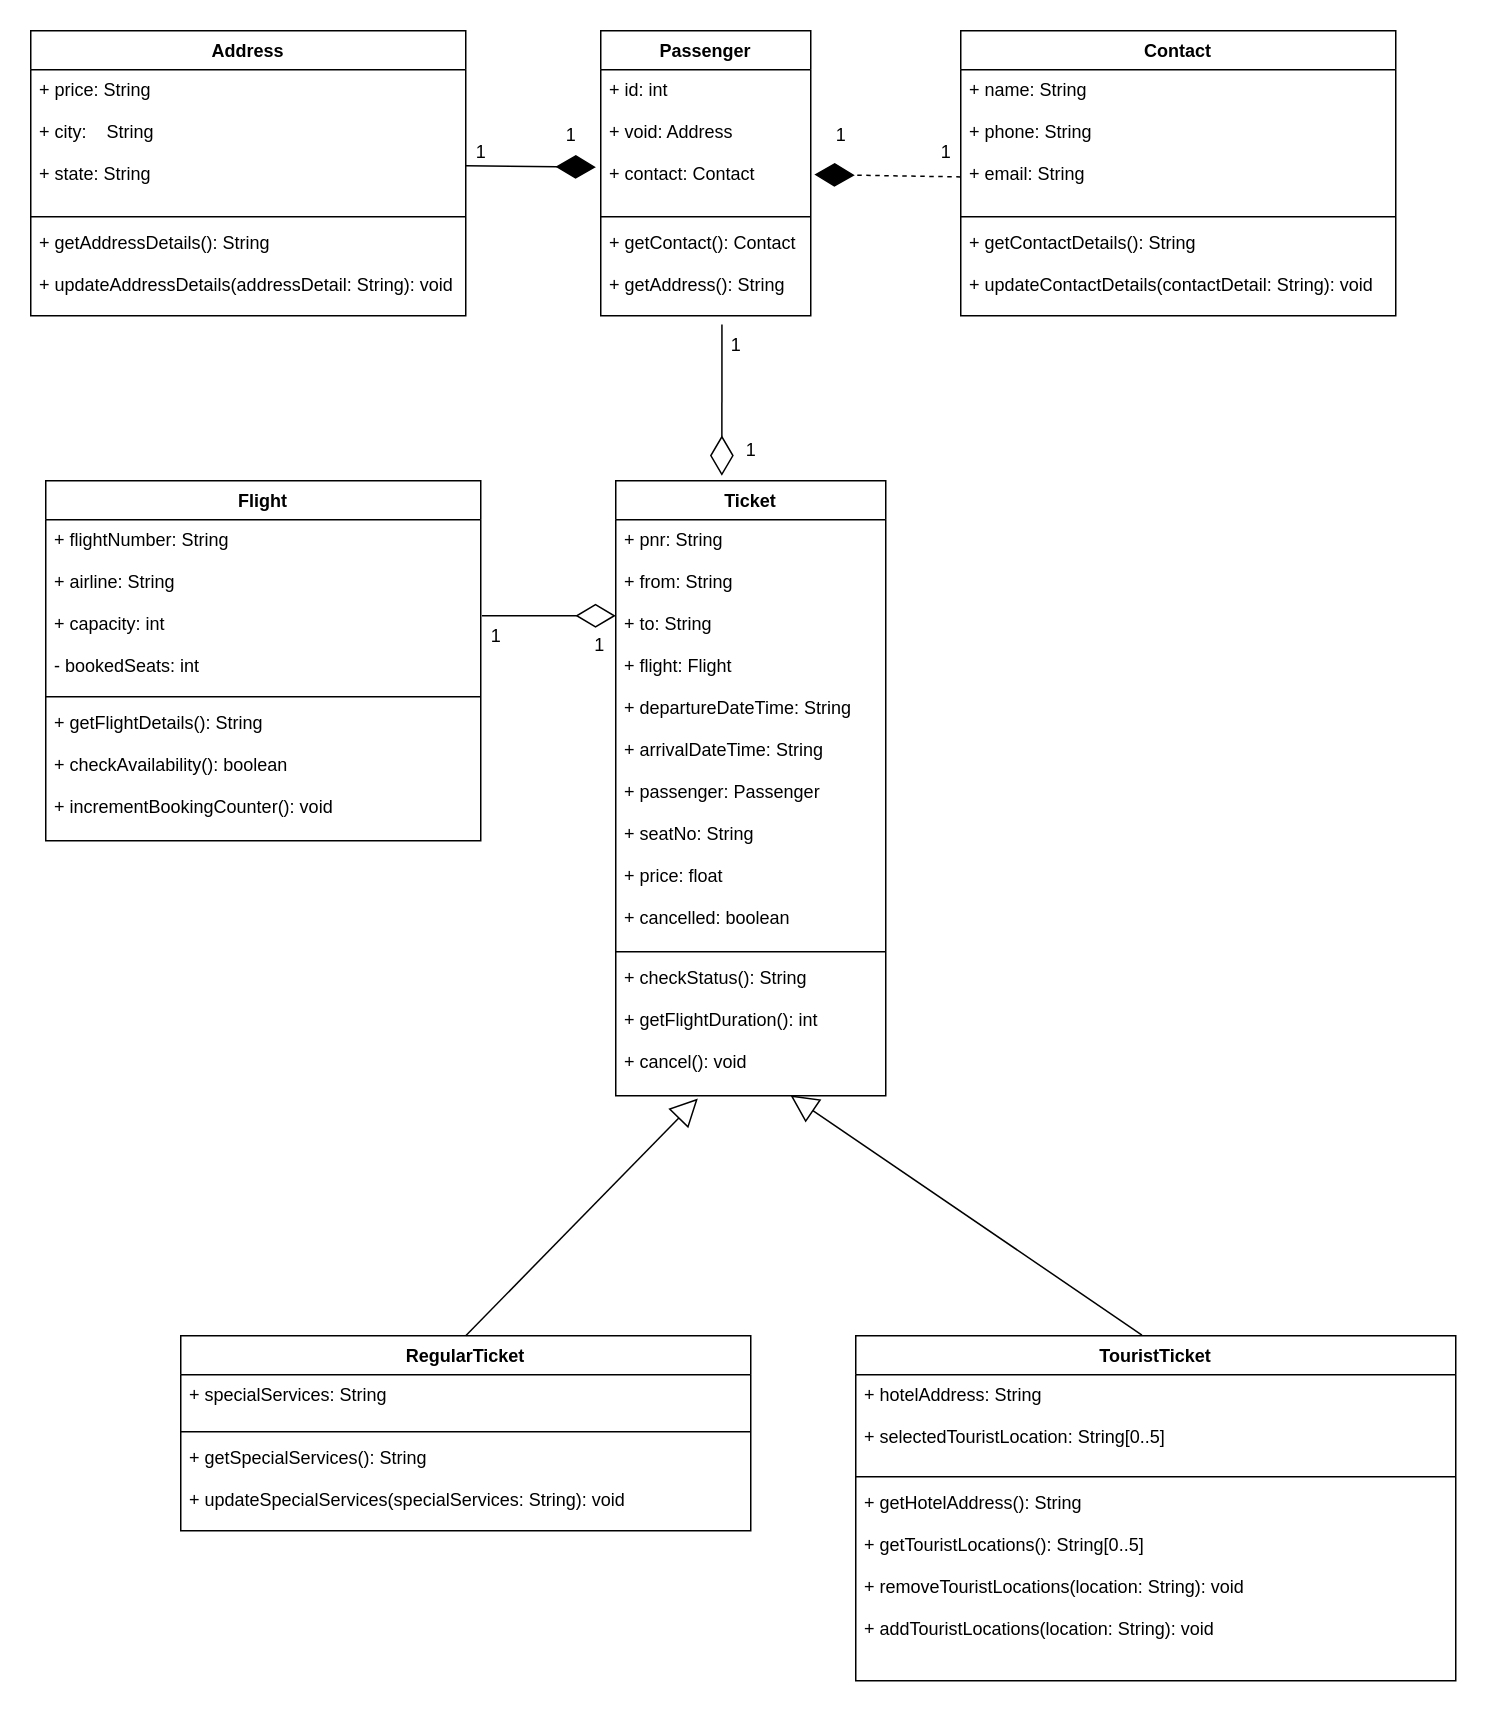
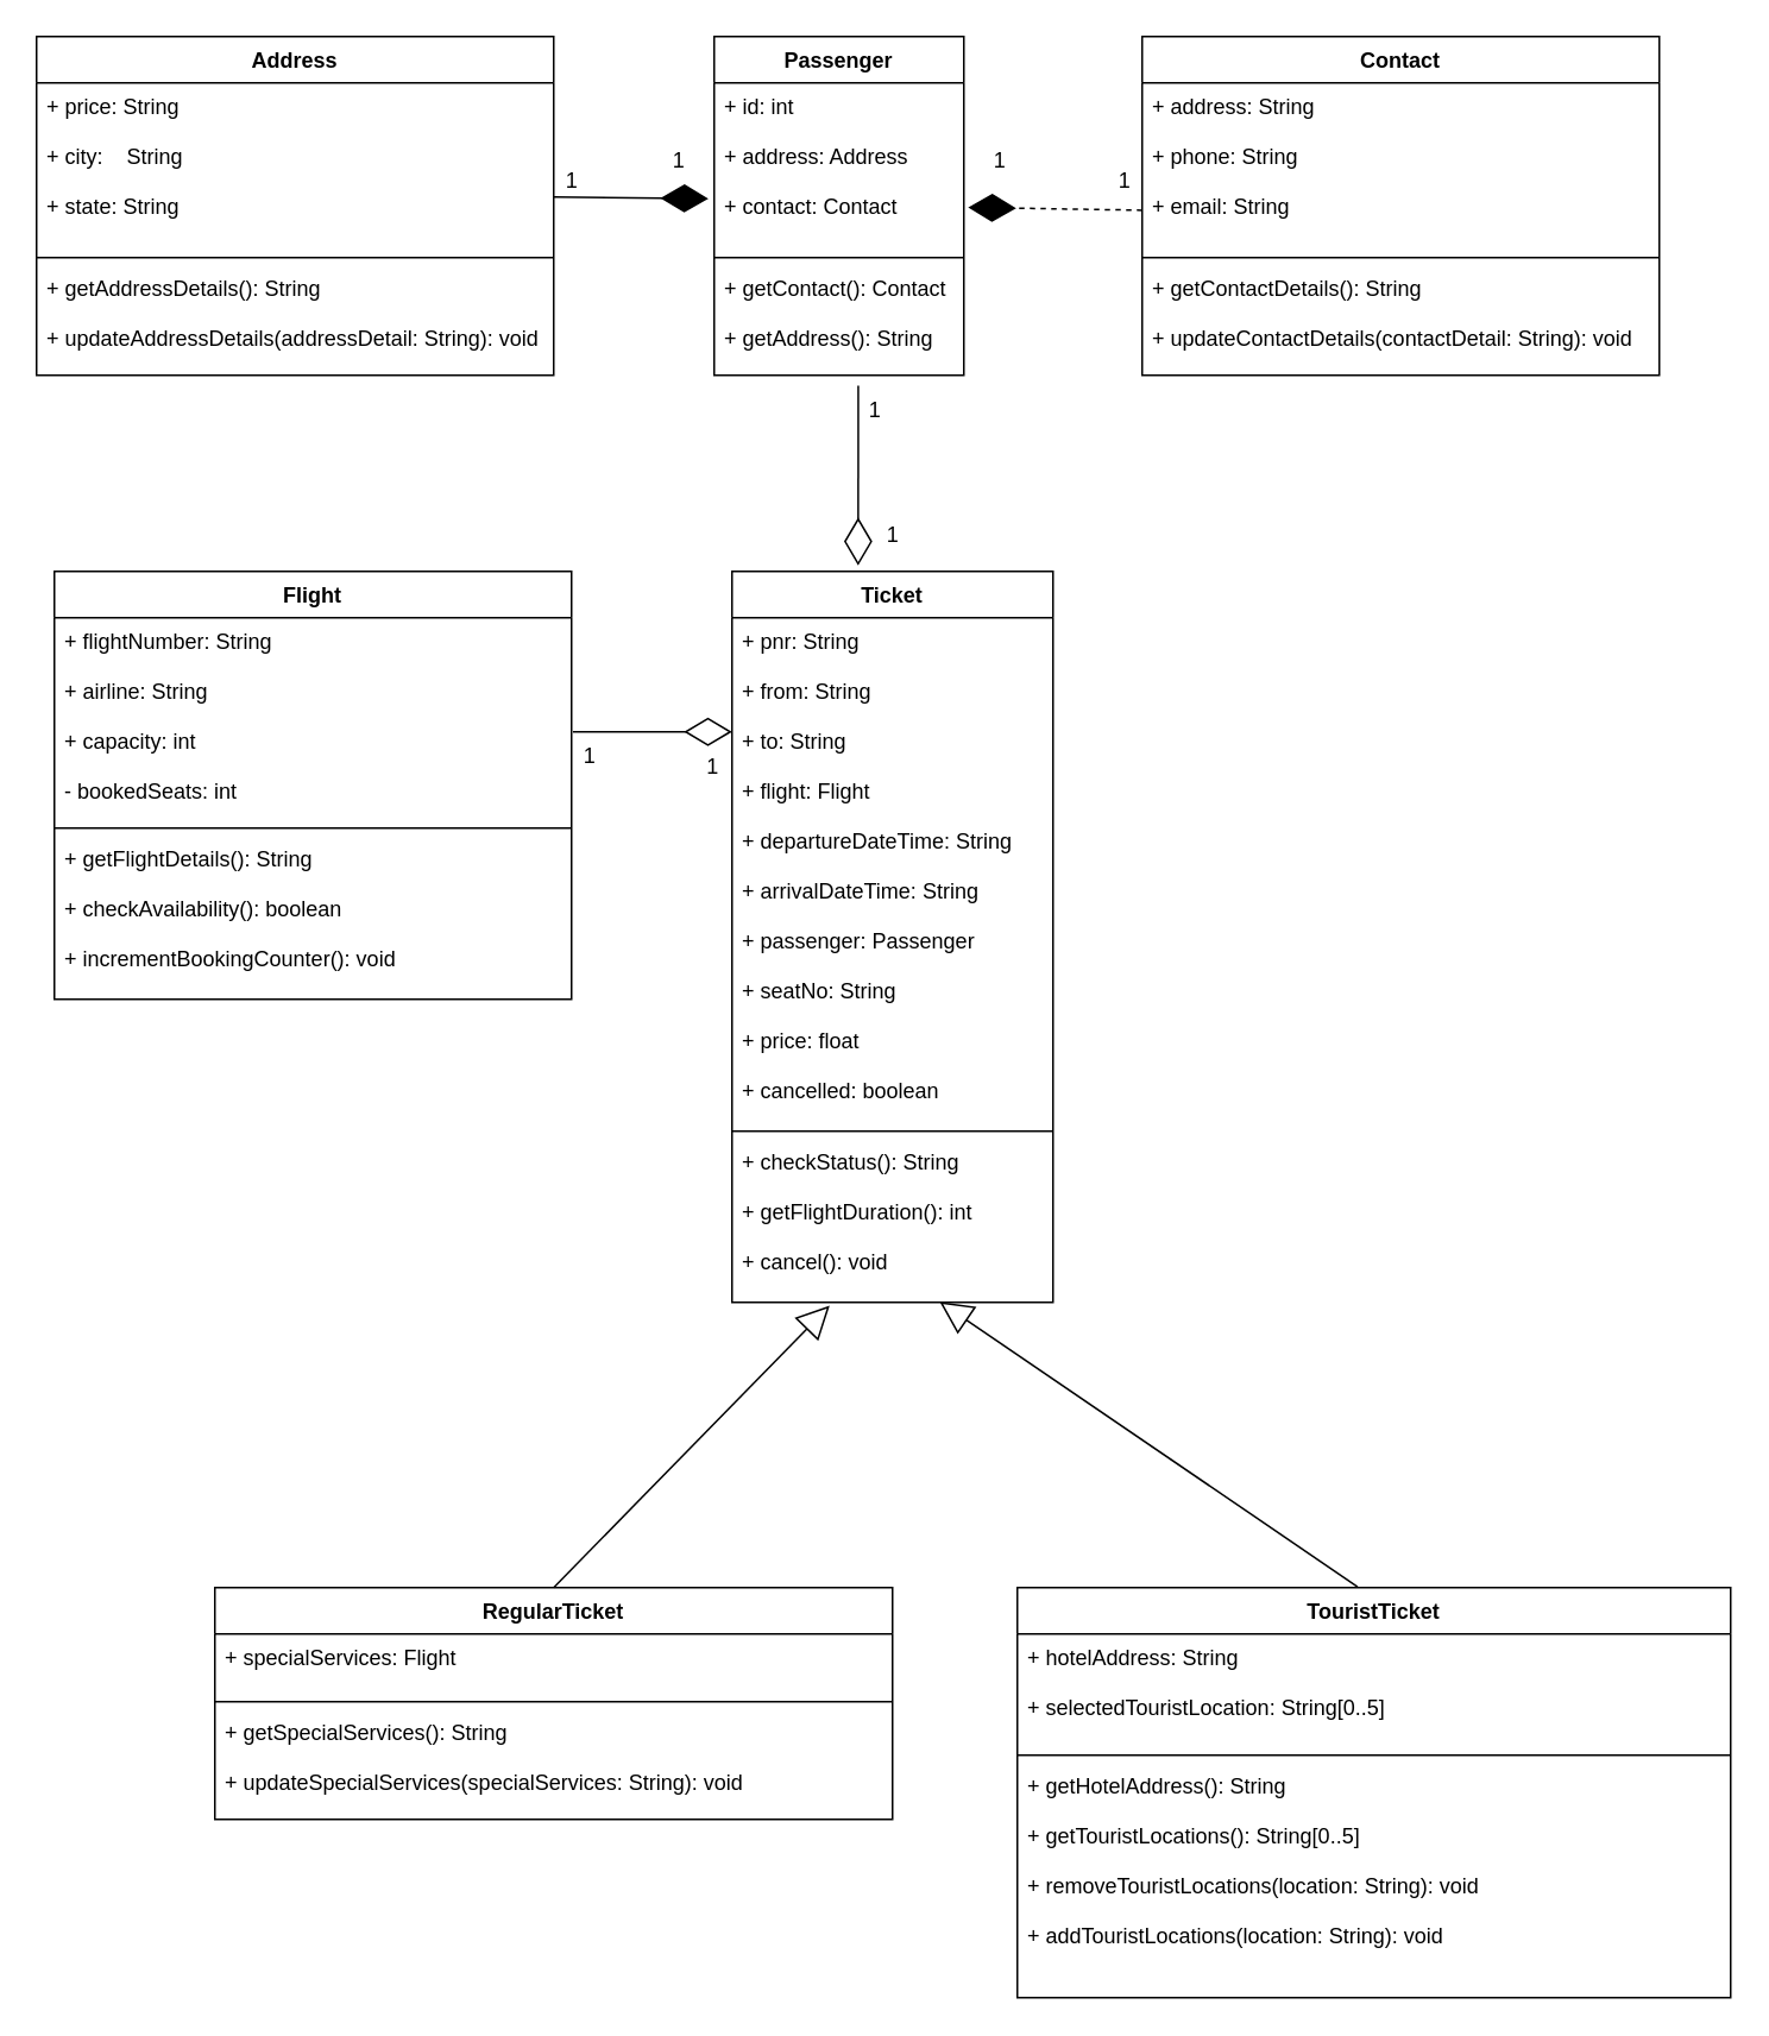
- <mxCell id="7" value="+ id: int&#10;&#10;+ void: Address&#10;&#10;+ contact: Contact&#10;&#10;" style="text;strokeColor=none;fillColor=none;align=left;verticalAlign=top;spacingLeft=4;spacingRight=4;overflow=hidden;rotatable=0;points=[[0,0.5],[1,0.5]];portConstraint=eastwest;" vertex="1" parent="6"><mxGeometry y="26" width="140" height="94" as="geometry" /></mxCell>
+ <mxCell id="7" value="+ id: int&#10;&#10;+ address: Address&#10;&#10;+ contact: Contact&#10;&#10;" style="text;strokeColor=none;fillColor=none;align=left;verticalAlign=top;spacingLeft=4;spacingRight=4;overflow=hidden;rotatable=0;points=[[0,0.5],[1,0.5]];portConstraint=eastwest;" vertex="1" parent="6"><mxGeometry y="26" width="140" height="94" as="geometry" /></mxCell>
- <mxCell id="11" value="+ name: String&#10;&#10;+ phone: String&#10;&#10;+ email: String&#10;&#10;" style="text;strokeColor=none;fillColor=none;align=left;verticalAlign=top;spacingLeft=4;spacingRight=4;overflow=hidden;rotatable=0;points=[[0,0.5],[1,0.5]];portConstraint=eastwest;" vertex="1" parent="10"><mxGeometry y="26" width="290" height="94" as="geometry" /></mxCell>
+ <mxCell id="11" value="+ address: String&#10;&#10;+ phone: String&#10;&#10;+ email: String&#10;&#10;" style="text;strokeColor=none;fillColor=none;align=left;verticalAlign=top;spacingLeft=4;spacingRight=4;overflow=hidden;rotatable=0;points=[[0,0.5],[1,0.5]];portConstraint=eastwest;" vertex="1" parent="10"><mxGeometry y="26" width="290" height="94" as="geometry" /></mxCell>
- <mxCell id="23" value="+ specialServices: String&#10;&#10;" style="text;strokeColor=none;fillColor=none;align=left;verticalAlign=top;spacingLeft=4;spacingRight=4;overflow=hidden;rotatable=0;points=[[0,0.5],[1,0.5]];portConstraint=eastwest;" vertex="1" parent="22"><mxGeometry y="26" width="380" height="34" as="geometry" /></mxCell>
+ <mxCell id="23" value="+ specialServices: Flight&#10;&#10;" style="text;strokeColor=none;fillColor=none;align=left;verticalAlign=top;spacingLeft=4;spacingRight=4;overflow=hidden;rotatable=0;points=[[0,0.5],[1,0.5]];portConstraint=eastwest;" vertex="1" parent="22"><mxGeometry y="26" width="380" height="34" as="geometry" /></mxCell>
